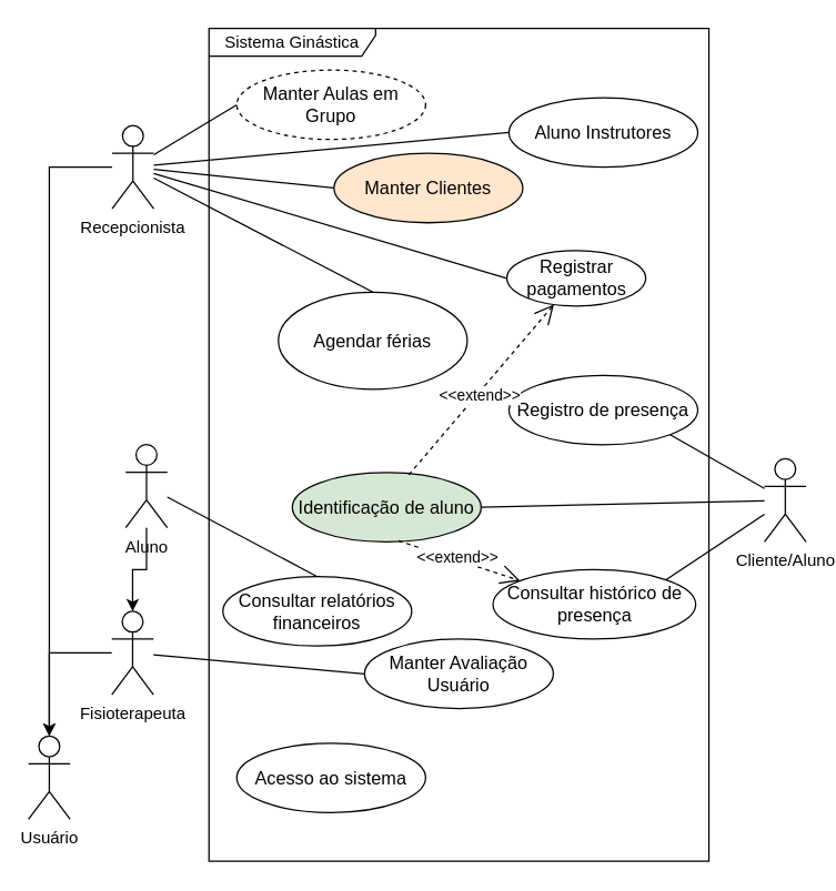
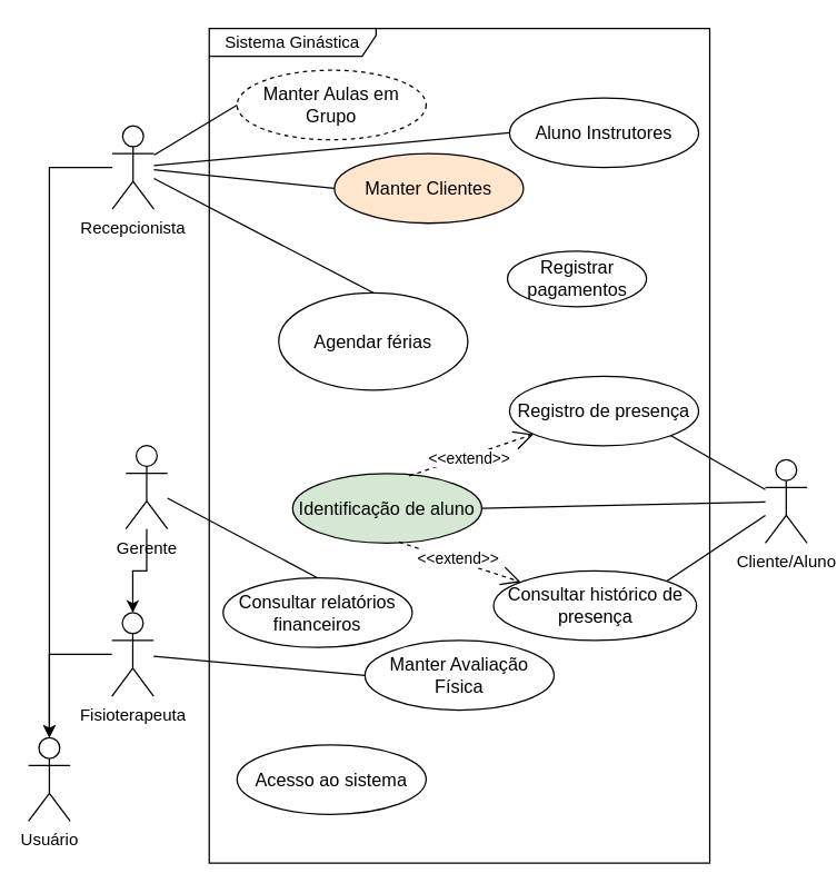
- <mxCell id="24" value="" style="endArrow=none;html=1;entryX=0;entryY=0.5;entryDx=0;entryDy=0;" parent="1" source="4" target="23" edge="1"><mxGeometry relative="1" as="geometry"><mxPoint x="120.224" y="141.389" as="sourcePoint" /><mxPoint x="204" y="205" as="targetPoint" /></mxGeometry></mxCell>
- <mxCell id="25" value="" style="resizable=0;html=1;align=left;verticalAlign=bottom;labelBackgroundColor=#ffffff;fontSize=10;" parent="24" connectable="0" vertex="1"><mxGeometry x="-1" relative="1" as="geometry" /></mxCell>
- <mxCell id="26" value="" style="resizable=0;html=1;align=right;verticalAlign=bottom;labelBackgroundColor=#ffffff;fontSize=10;" parent="24" connectable="0" vertex="1"><mxGeometry x="1" relative="1" as="geometry" /></mxCell>
- <mxCell id="43" value="&amp;lt;&amp;lt;extend&amp;gt;&amp;gt;" style="endArrow=open;endSize=12;dashed=1;html=1;exitX=0.617;exitY=0.032;exitDx=0;exitDy=0;exitPerimeter=0;" parent="1" source="35" target="23" edge="1"><mxGeometry x="-0.054" y="-2" width="160" relative="1" as="geometry"><mxPoint x="318" y="270" as="sourcePoint" /><mxPoint x="379.724" y="232.607" as="targetPoint" /><mxPoint as="offset" /></mxGeometry></mxCell>
+ <mxCell id="43" value="&amp;lt;&amp;lt;extend&amp;gt;&amp;gt;" style="endArrow=open;endSize=12;dashed=1;html=1;exitX=0.617;exitY=0.032;exitDx=0;exitDy=0;exitPerimeter=0;" parent="1" source="35" target="36" edge="1"><mxGeometry x="-0.054" y="-2" width="160" relative="1" as="geometry"><mxPoint x="318" y="270" as="sourcePoint" /><mxPoint x="379.724" y="232.607" as="targetPoint" /><mxPoint as="offset" /></mxGeometry></mxCell>
- <mxCell id="3" value="Aluno" style="shape=umlActor;verticalLabelPosition=bottom;labelBackgroundColor=#ffffff;verticalAlign=top;html=1;outlineConnect=0;" parent="1" vertex="1"><mxGeometry x="90" y="319.776" width="30" height="60" as="geometry" /></mxCell>
+ <mxCell id="3" value="Gerente" style="shape=umlActor;verticalLabelPosition=bottom;labelBackgroundColor=#ffffff;verticalAlign=top;html=1;outlineConnect=0;" parent="1" vertex="1"><mxGeometry x="90" y="319.776" width="30" height="60" as="geometry" /></mxCell>
- <mxCell id="31" value="&lt;span id=&quot;docs-internal-guid-3532aa9d-7fff-2fd0-a459-af11c005ba5c&quot;&gt;&lt;span style=&quot;font-family: &amp;#34;arial&amp;#34; ; background-color: transparent ; vertical-align: baseline ; white-space: pre-wrap&quot;&gt;&lt;font style=&quot;font-size: 13px&quot;&gt;Manter Avaliação Usuário&lt;/font&gt;&lt;/span&gt;&lt;/span&gt;" style="ellipse;whiteSpace=wrap;html=1;" parent="1" vertex="1"><mxGeometry x="262" y="460" width="136" height="50" as="geometry" /></mxCell>
+ <mxCell id="31" value="&lt;span id=&quot;docs-internal-guid-3532aa9d-7fff-2fd0-a459-af11c005ba5c&quot;&gt;&lt;span style=&quot;font-family: &amp;#34;arial&amp;#34; ; background-color: transparent ; vertical-align: baseline ; white-space: pre-wrap&quot;&gt;&lt;font style=&quot;font-size: 13px&quot;&gt;Manter Avaliação Física&lt;/font&gt;&lt;/span&gt;&lt;/span&gt;" style="ellipse;whiteSpace=wrap;html=1;" parent="1" vertex="1"><mxGeometry x="262" y="460" width="136" height="50" as="geometry" /></mxCell>
